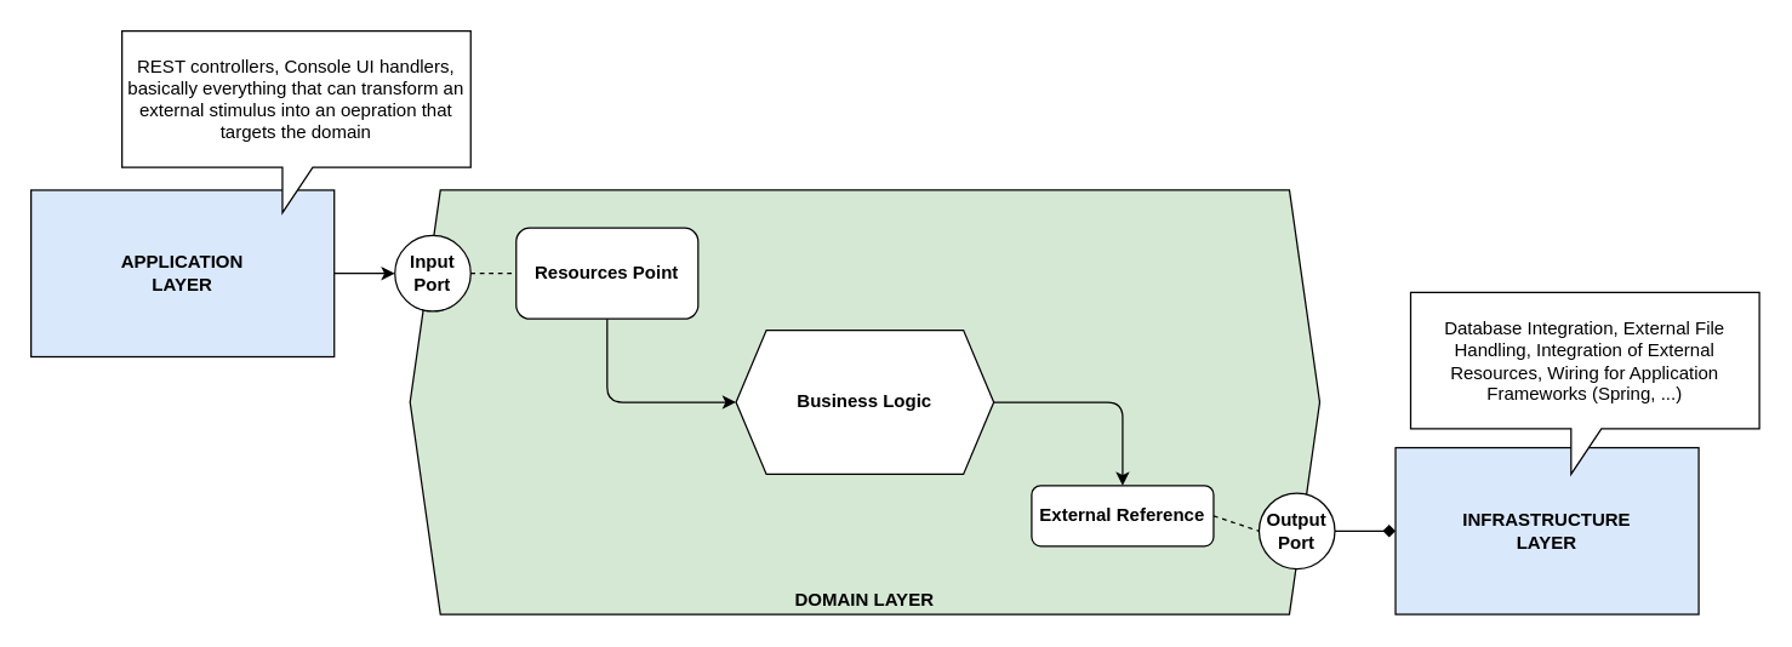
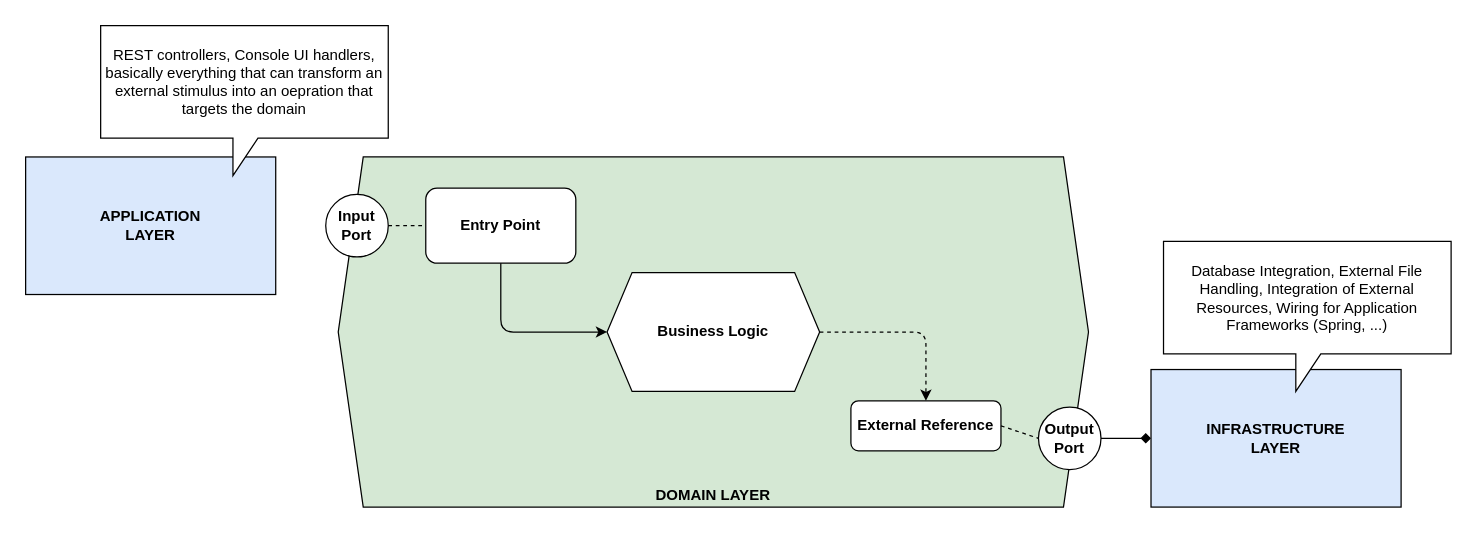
- <mxCell id="10" value="" style="endArrow=classic;html=1;exitX=1;exitY=0.5;exitDx=0;exitDy=0;entryX=0;entryY=0.5;entryDx=0;entryDy=0;" edge="1" parent="1" source="8" target="6"><mxGeometry width="50" height="50" relative="1" as="geometry"><mxPoint x="90" y="500" as="sourcePoint" /><mxPoint x="140" y="450" as="targetPoint" /></mxGeometry></mxCell>
- <mxCell id="4" value="&lt;b&gt;Resources Point&lt;/b&gt;" style="rounded=1;whiteSpace=wrap;html=1;" vertex="1" parent="1"><mxGeometry x="340" y="150" width="120" height="60" as="geometry" /></mxCell>
+ <mxCell id="4" value="&lt;b&gt;Entry Point&lt;/b&gt;" style="rounded=1;whiteSpace=wrap;html=1;" vertex="1" parent="1"><mxGeometry x="340" y="150" width="120" height="60" as="geometry" /></mxCell>
- <mxCell id="14" value="" style="edgeStyle=elbowEdgeStyle;elbow=vertical;endArrow=classic;html=1;exitX=1;exitY=0.5;exitDx=0;exitDy=0;entryX=0.5;entryY=0;entryDx=0;entryDy=0;" edge="1" parent="1" source="5" target="3"><mxGeometry width="50" height="50" relative="1" as="geometry"><mxPoint x="730" y="200" as="sourcePoint" /><mxPoint x="815" y="255" as="targetPoint" /><Array as="points"><mxPoint x="700" y="265" /></Array></mxGeometry></mxCell>
+ <mxCell id="14" value="" style="edgeStyle=elbowEdgeStyle;elbow=vertical;endArrow=classic;html=1;exitX=1;exitY=0.5;exitDx=0;exitDy=0;entryX=0.5;entryY=0;entryDx=0;entryDy=0;dashed=1;" edge="1" parent="1" source="5" target="3"><mxGeometry width="50" height="50" relative="1" as="geometry"><mxPoint x="730" y="200" as="sourcePoint" /><mxPoint x="815" y="255" as="targetPoint" /><Array as="points"><mxPoint x="700" y="265" /></Array></mxGeometry></mxCell>
